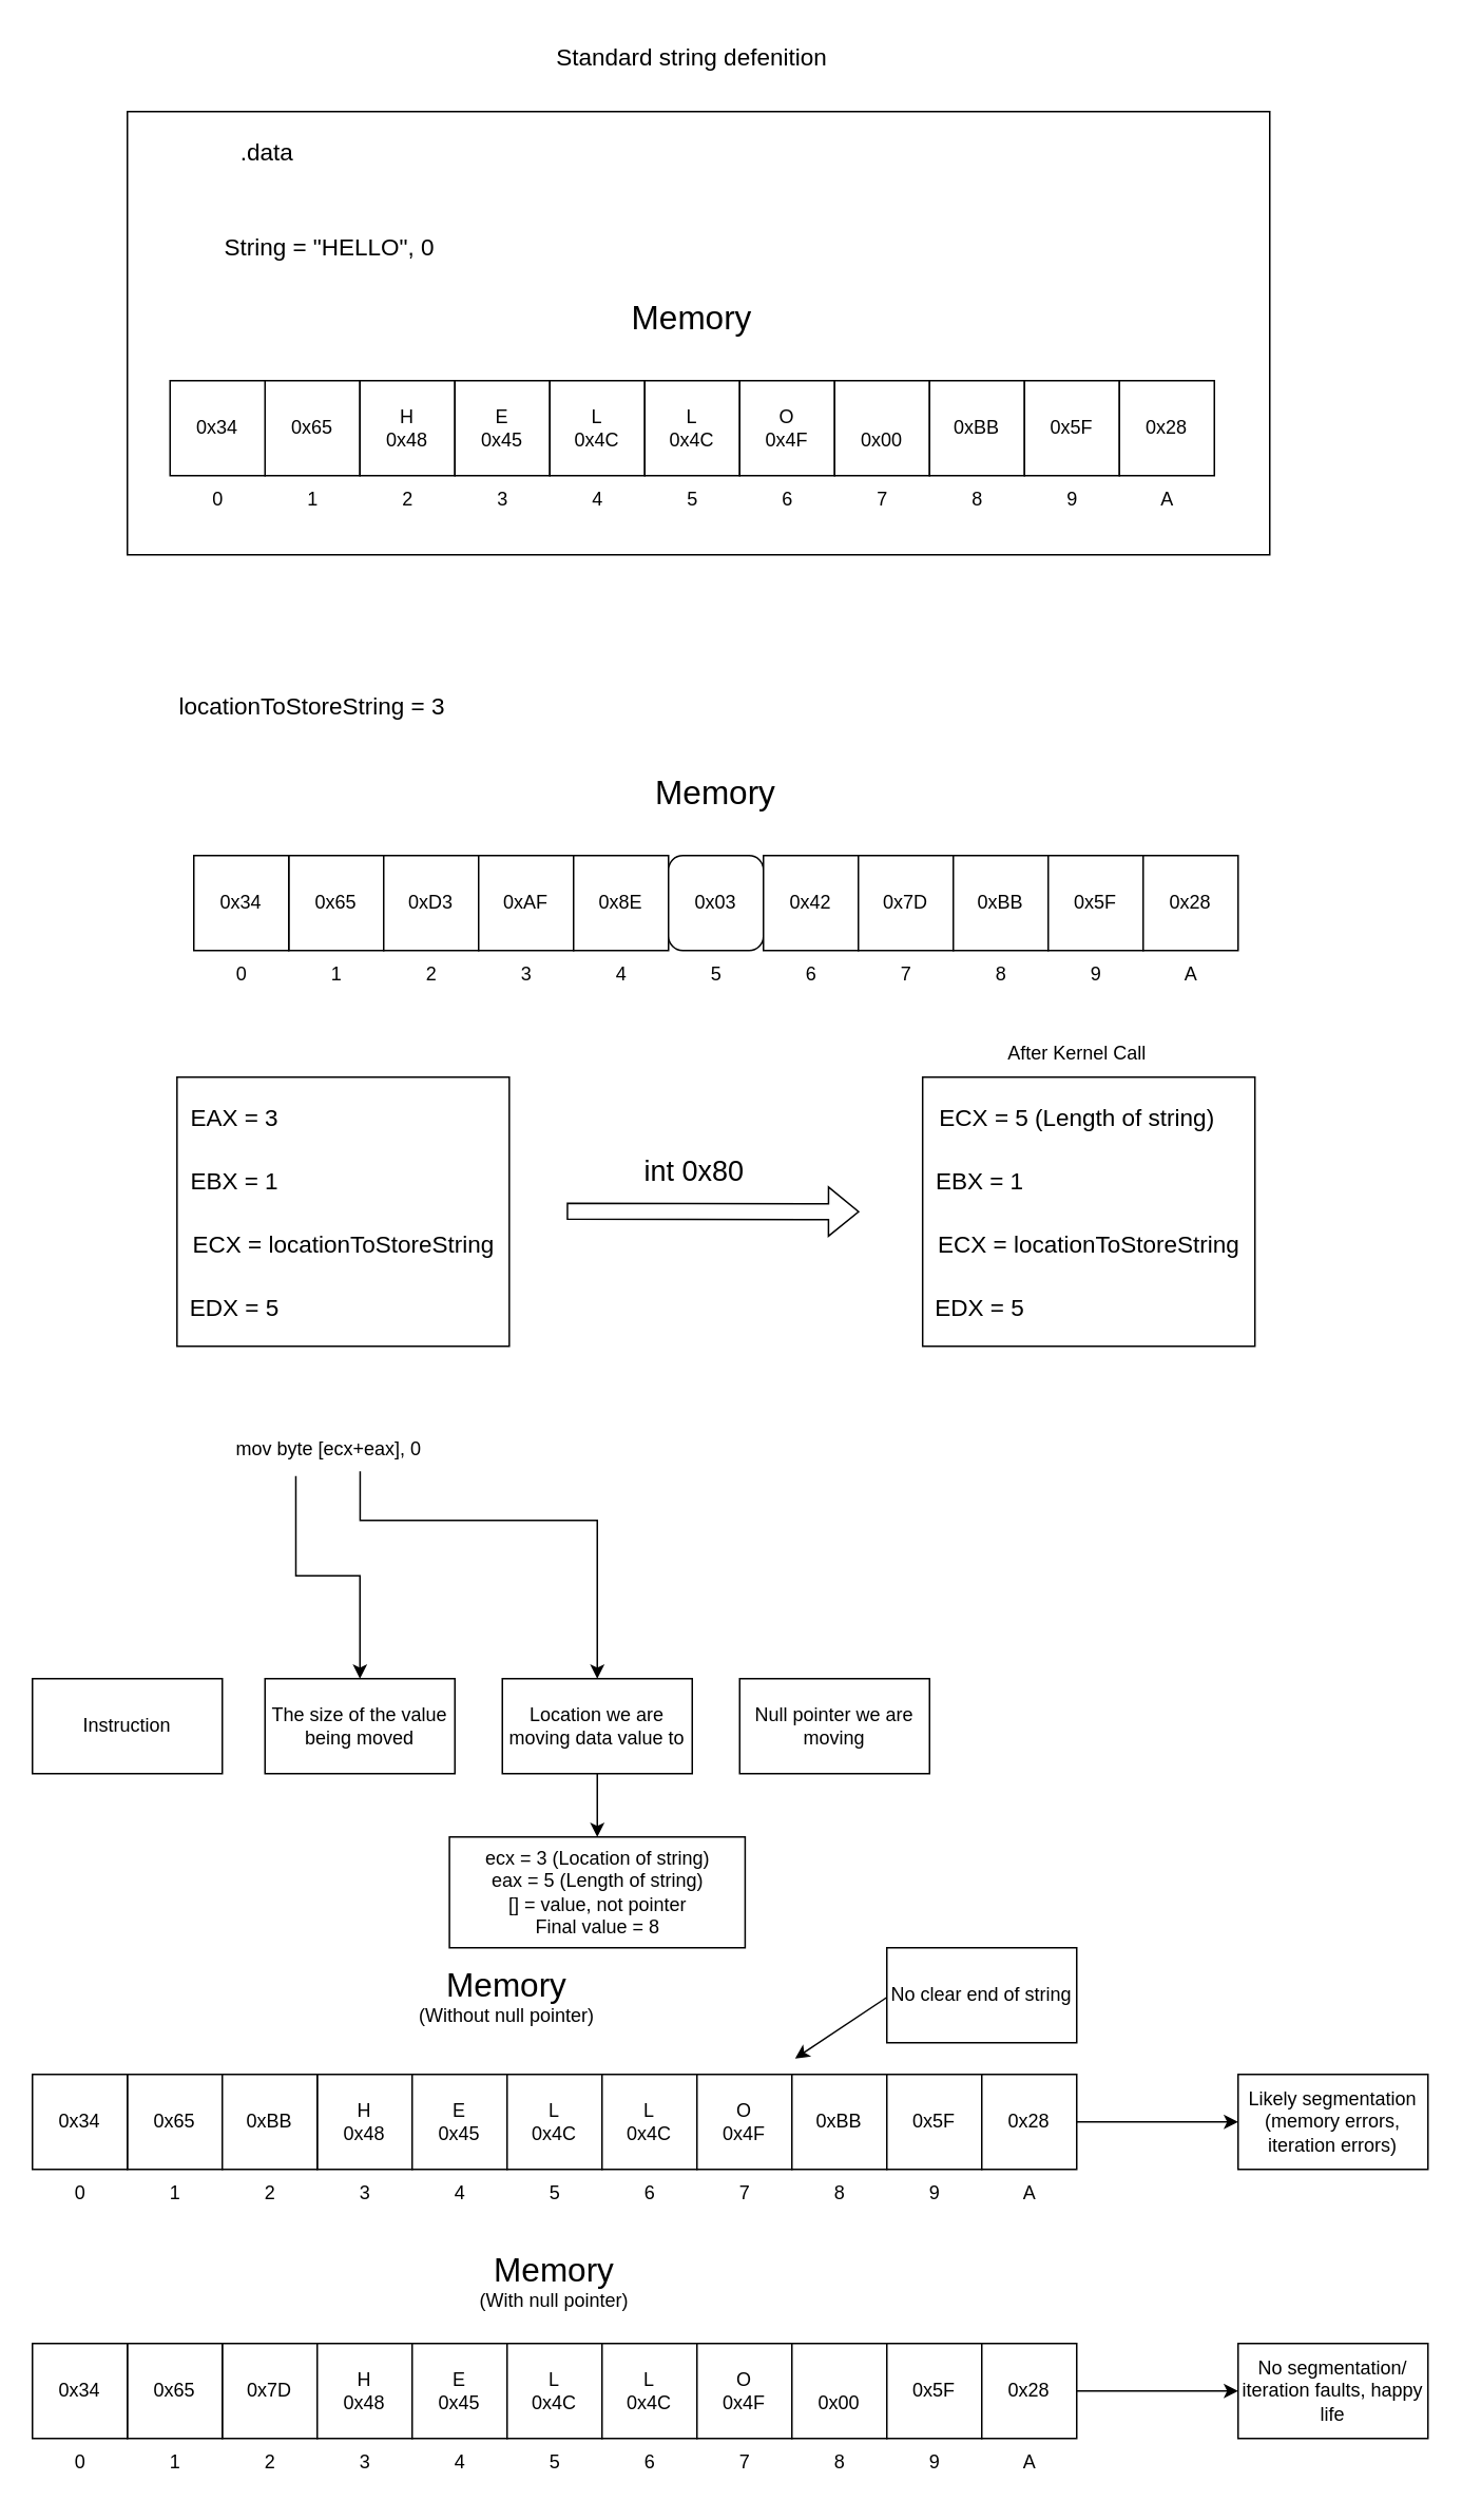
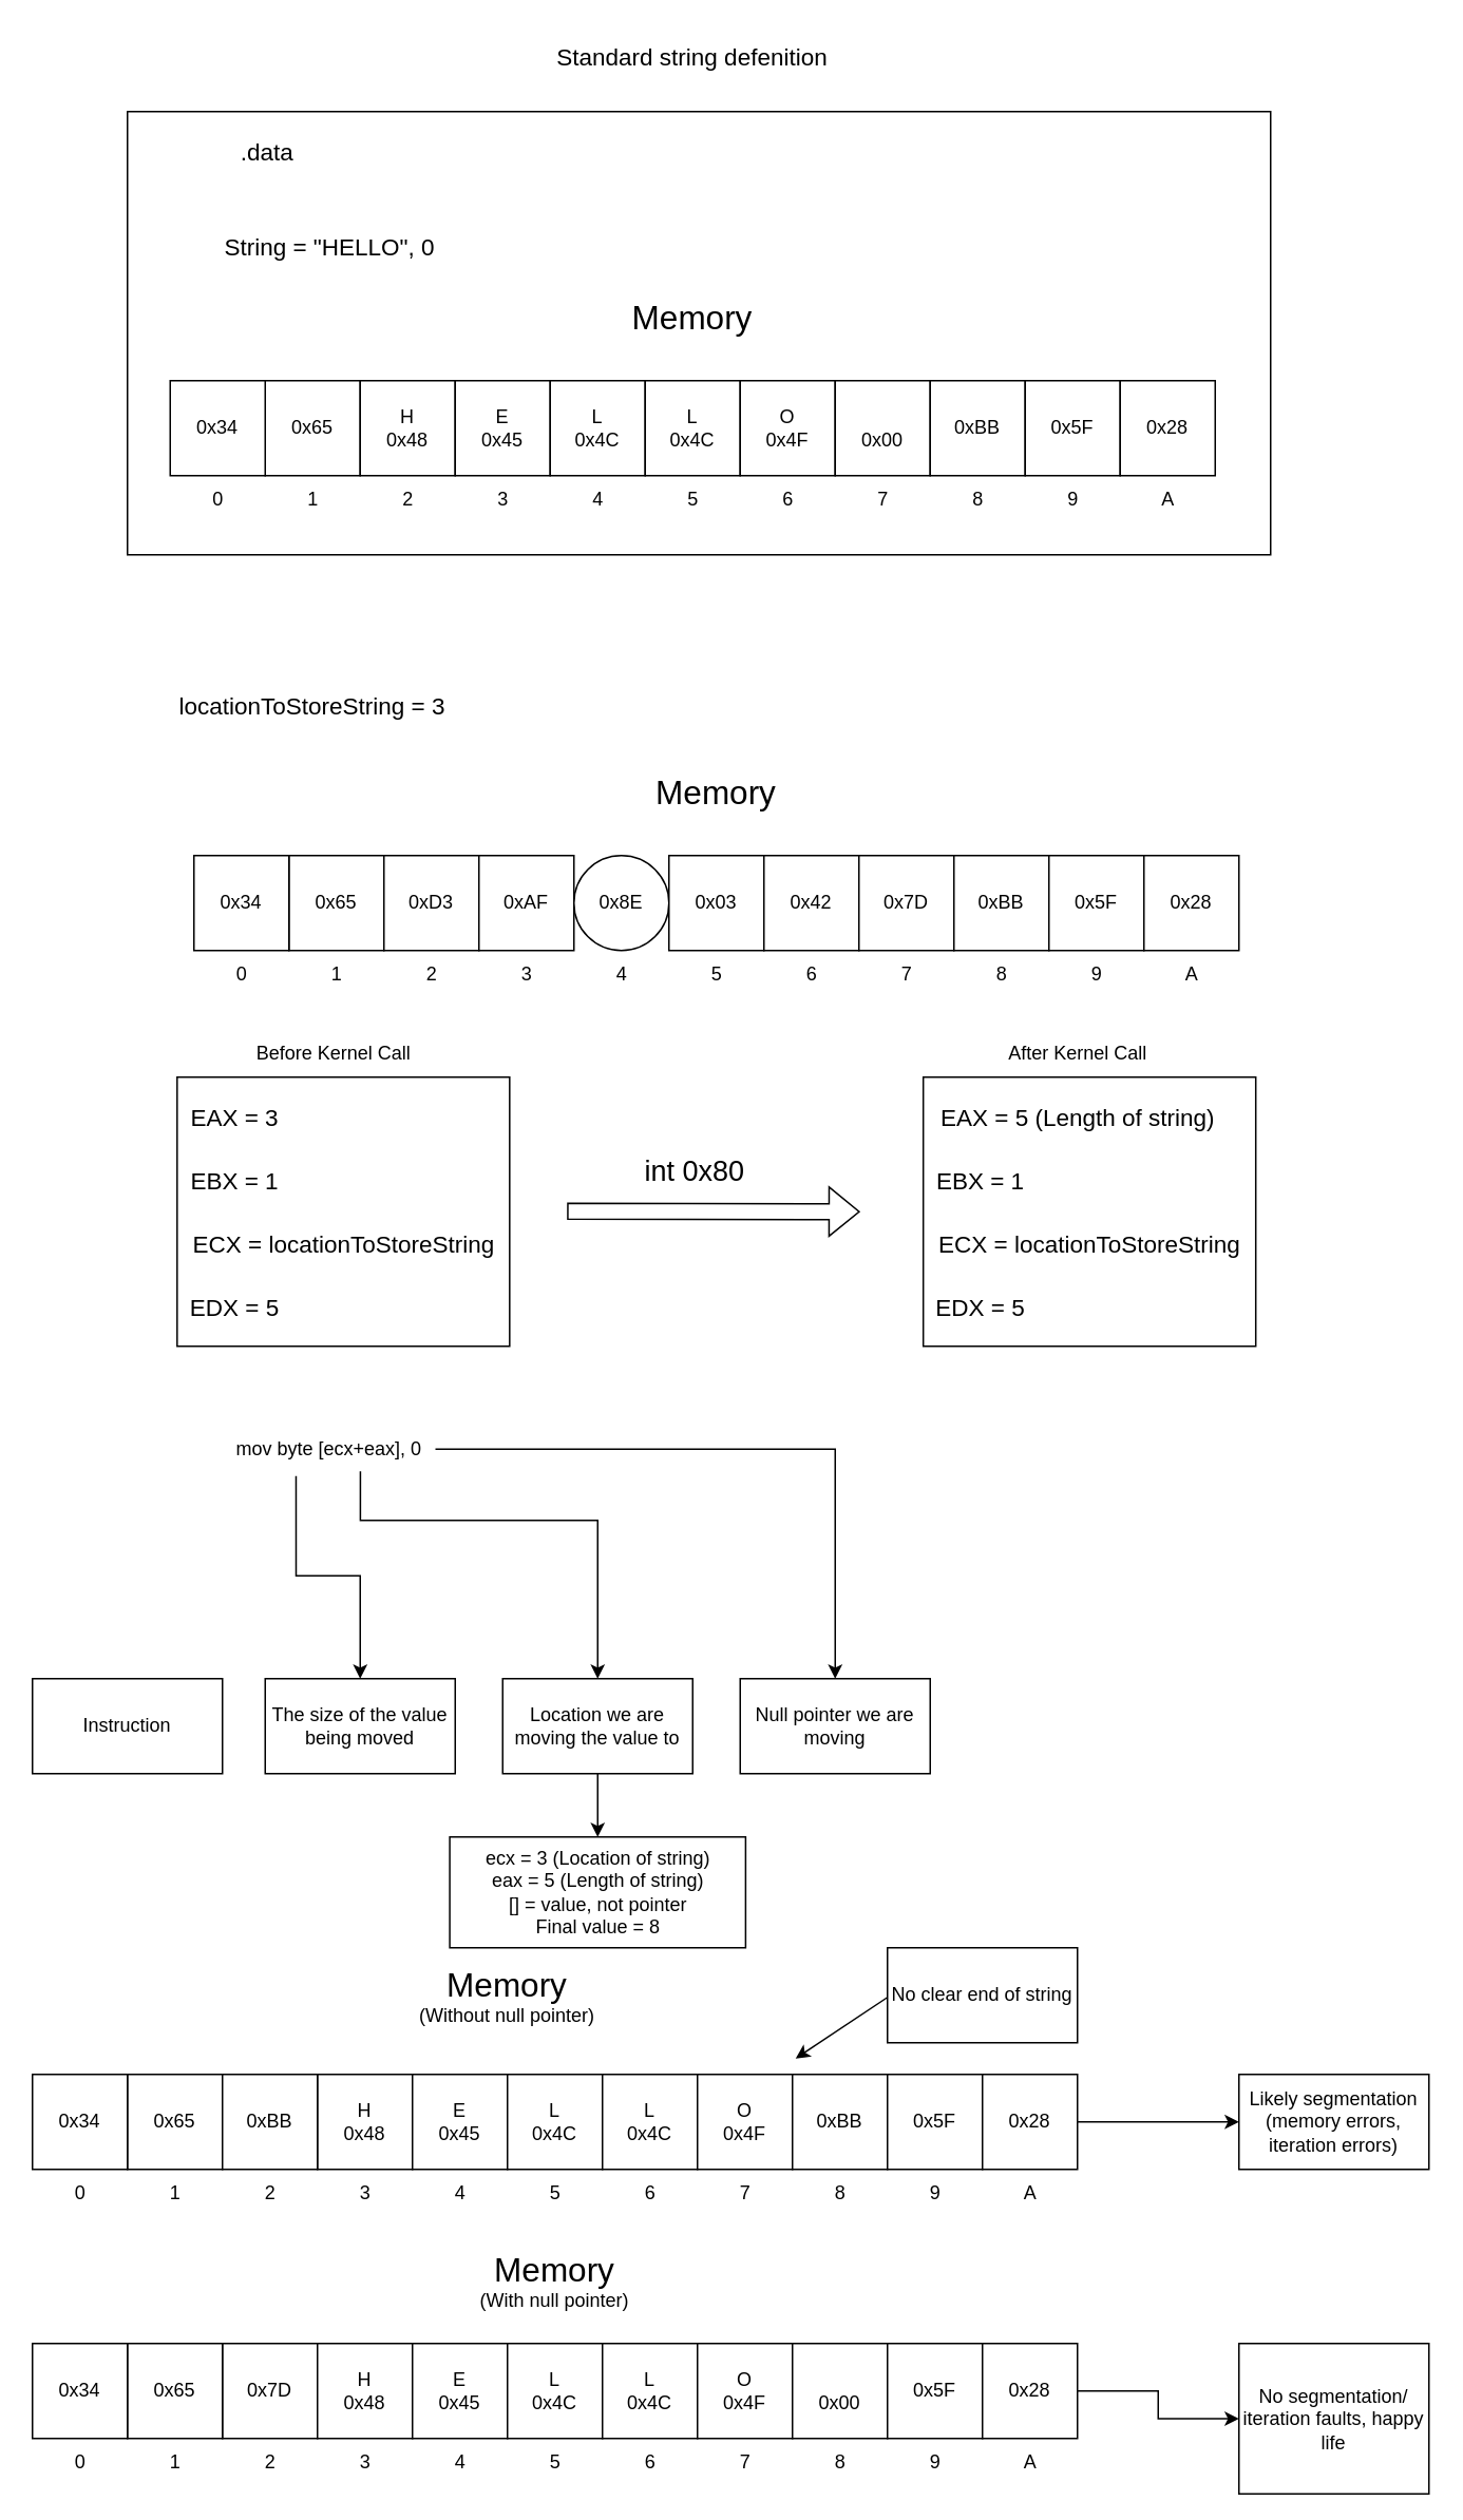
- <mxCell id="7" value="0x8E" style="rounded=0;whiteSpace=wrap;html=1;" parent="1" vertex="1"><mxGeometry x="362" y="540" width="60" height="60" as="geometry" /></mxCell>
+ <mxCell id="7" value="0x8E" style="ellipse;whiteSpace=wrap;html=1;" parent="1" vertex="1"><mxGeometry x="362" y="540" width="60" height="60" as="geometry" /></mxCell>
- <mxCell id="8" value="0x03" style="whiteSpace=wrap;html=1;rounded=1;" parent="1" vertex="1"><mxGeometry x="422" y="540" width="60" height="60" as="geometry" /></mxCell>
+ <mxCell id="8" value="0x03" style="rounded=0;whiteSpace=wrap;html=1;" parent="1" vertex="1"><mxGeometry x="422" y="540" width="60" height="60" as="geometry" /></mxCell>
+ <mxCell id="37" value="Before Kernel Call" style="text;html=1;strokeColor=none;fillColor=none;align=center;verticalAlign=middle;whiteSpace=wrap;rounded=0;" parent="1" vertex="1"><mxGeometry x="142.63" y="650" width="135" height="30" as="geometry" /></mxCell>
- <mxCell id="33" value="&lt;font style=&quot;font-size: 15px;&quot;&gt;ECX = 5 (Length of string)&lt;br&gt;&lt;/font&gt;" style="text;html=1;strokeColor=none;fillColor=none;align=center;verticalAlign=middle;whiteSpace=wrap;rounded=0;" parent="1" vertex="1"><mxGeometry x="588.88" y="690" width="183.12" height="30" as="geometry" /></mxCell>
+ <mxCell id="33" value="&lt;font style=&quot;font-size: 15px;&quot;&gt;EAX = 5 (Length of string)&lt;br&gt;&lt;/font&gt;" style="text;html=1;strokeColor=none;fillColor=none;align=center;verticalAlign=middle;whiteSpace=wrap;rounded=0;" parent="1" vertex="1"><mxGeometry x="588.88" y="690" width="183.12" height="30" as="geometry" /></mxCell>
+ <mxCell id="67" style="edgeStyle=orthogonalEdgeStyle;rounded=0;orthogonalLoop=1;jettySize=auto;html=1;exitX=1;exitY=0.5;exitDx=0;exitDy=0;entryX=0.5;entryY=0;entryDx=0;entryDy=0;" parent="1" source="69" target="73" edge="1"><mxGeometry relative="1" as="geometry" /></mxCell>
- <mxCell id="75" value="Location we are moving data value to" style="rounded=0;whiteSpace=wrap;html=1;" parent="1" vertex="1"><mxGeometry x="317" y="1060" width="120" height="60" as="geometry" /></mxCell>
+ <mxCell id="75" value="Location we are moving the value to" style="rounded=0;whiteSpace=wrap;html=1;" parent="1" vertex="1"><mxGeometry x="317" y="1060" width="120" height="60" as="geometry" /></mxCell>
- <mxCell id="114" value="No segmentation/ iteration faults, happy life" style="rounded=0;whiteSpace=wrap;html=1;" parent="1" vertex="1"><mxGeometry x="782" y="1480" width="120" height="60" as="geometry" /></mxCell>
+ <mxCell id="114" value="No segmentation/ iteration faults, happy life" style="rounded=0;whiteSpace=wrap;html=1;" parent="1" vertex="1"><mxGeometry x="782" y="1480" width="120" height="95" as="geometry" /></mxCell>
